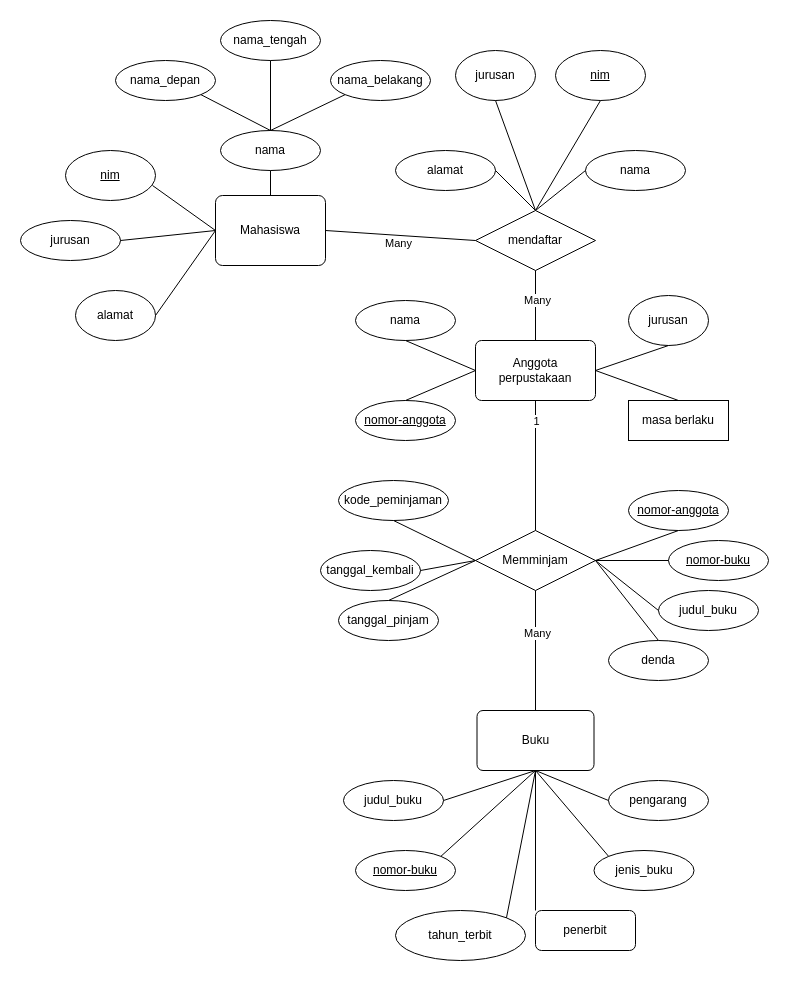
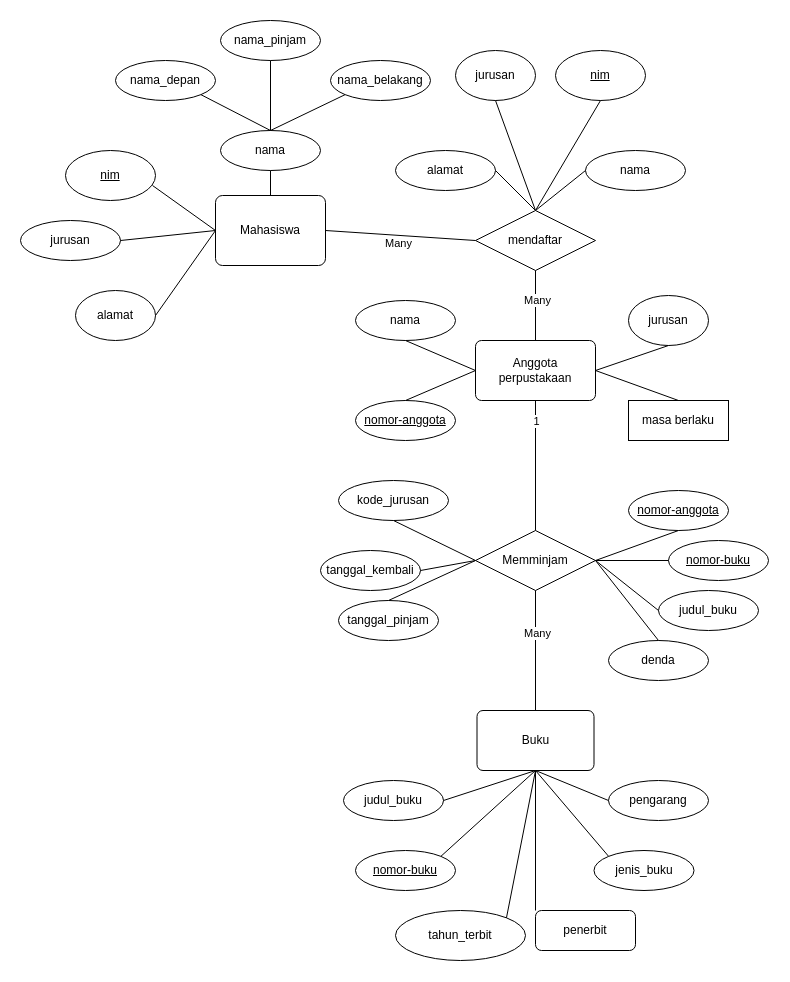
- <mxCell id="5" value="nama_tengah" style="ellipse;whiteSpace=wrap;html=1;align=center;" vertex="1" parent="1"><mxGeometry x="220" y="20" width="100" height="40" as="geometry" /></mxCell>
+ <mxCell id="5" value="nama_pinjam" style="ellipse;whiteSpace=wrap;html=1;align=center;" vertex="1" parent="1"><mxGeometry x="220" y="20" width="100" height="40" as="geometry" /></mxCell>
- <mxCell id="43" value="kode_peminjaman" style="ellipse;whiteSpace=wrap;html=1;align=center;" vertex="1" parent="1"><mxGeometry x="338" y="480" width="110" height="40" as="geometry" /></mxCell>
+ <mxCell id="43" value="kode_jurusan" style="ellipse;whiteSpace=wrap;html=1;align=center;" vertex="1" parent="1"><mxGeometry x="338" y="480" width="110" height="40" as="geometry" /></mxCell>
